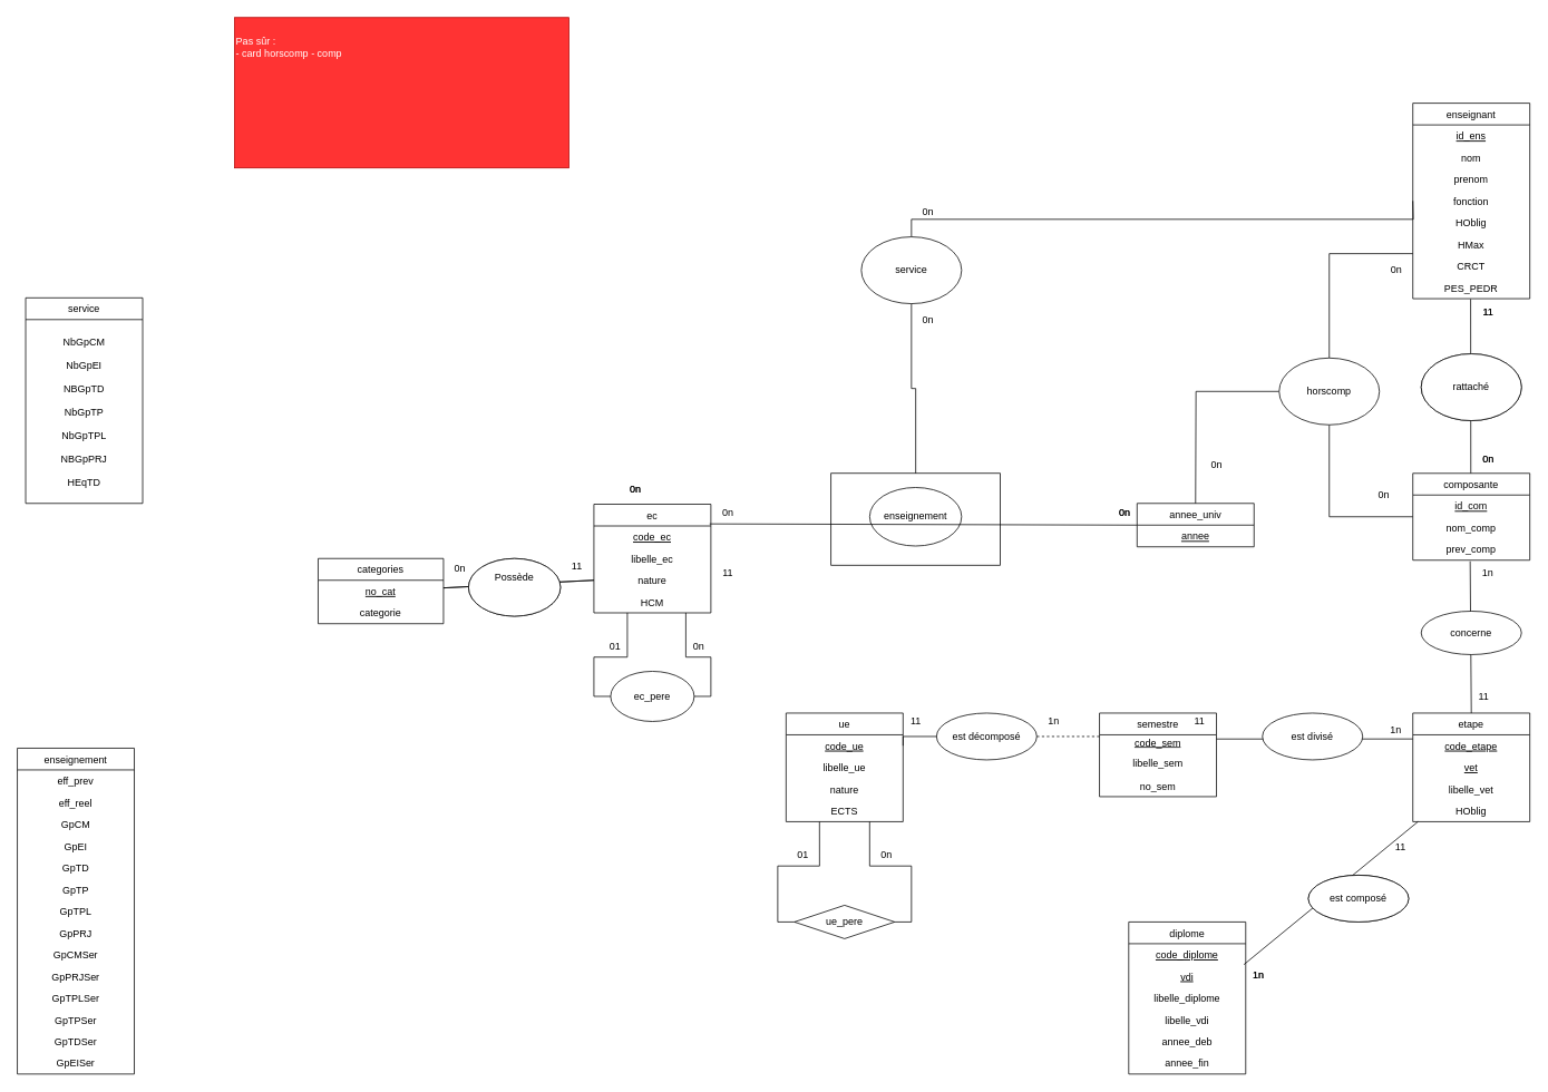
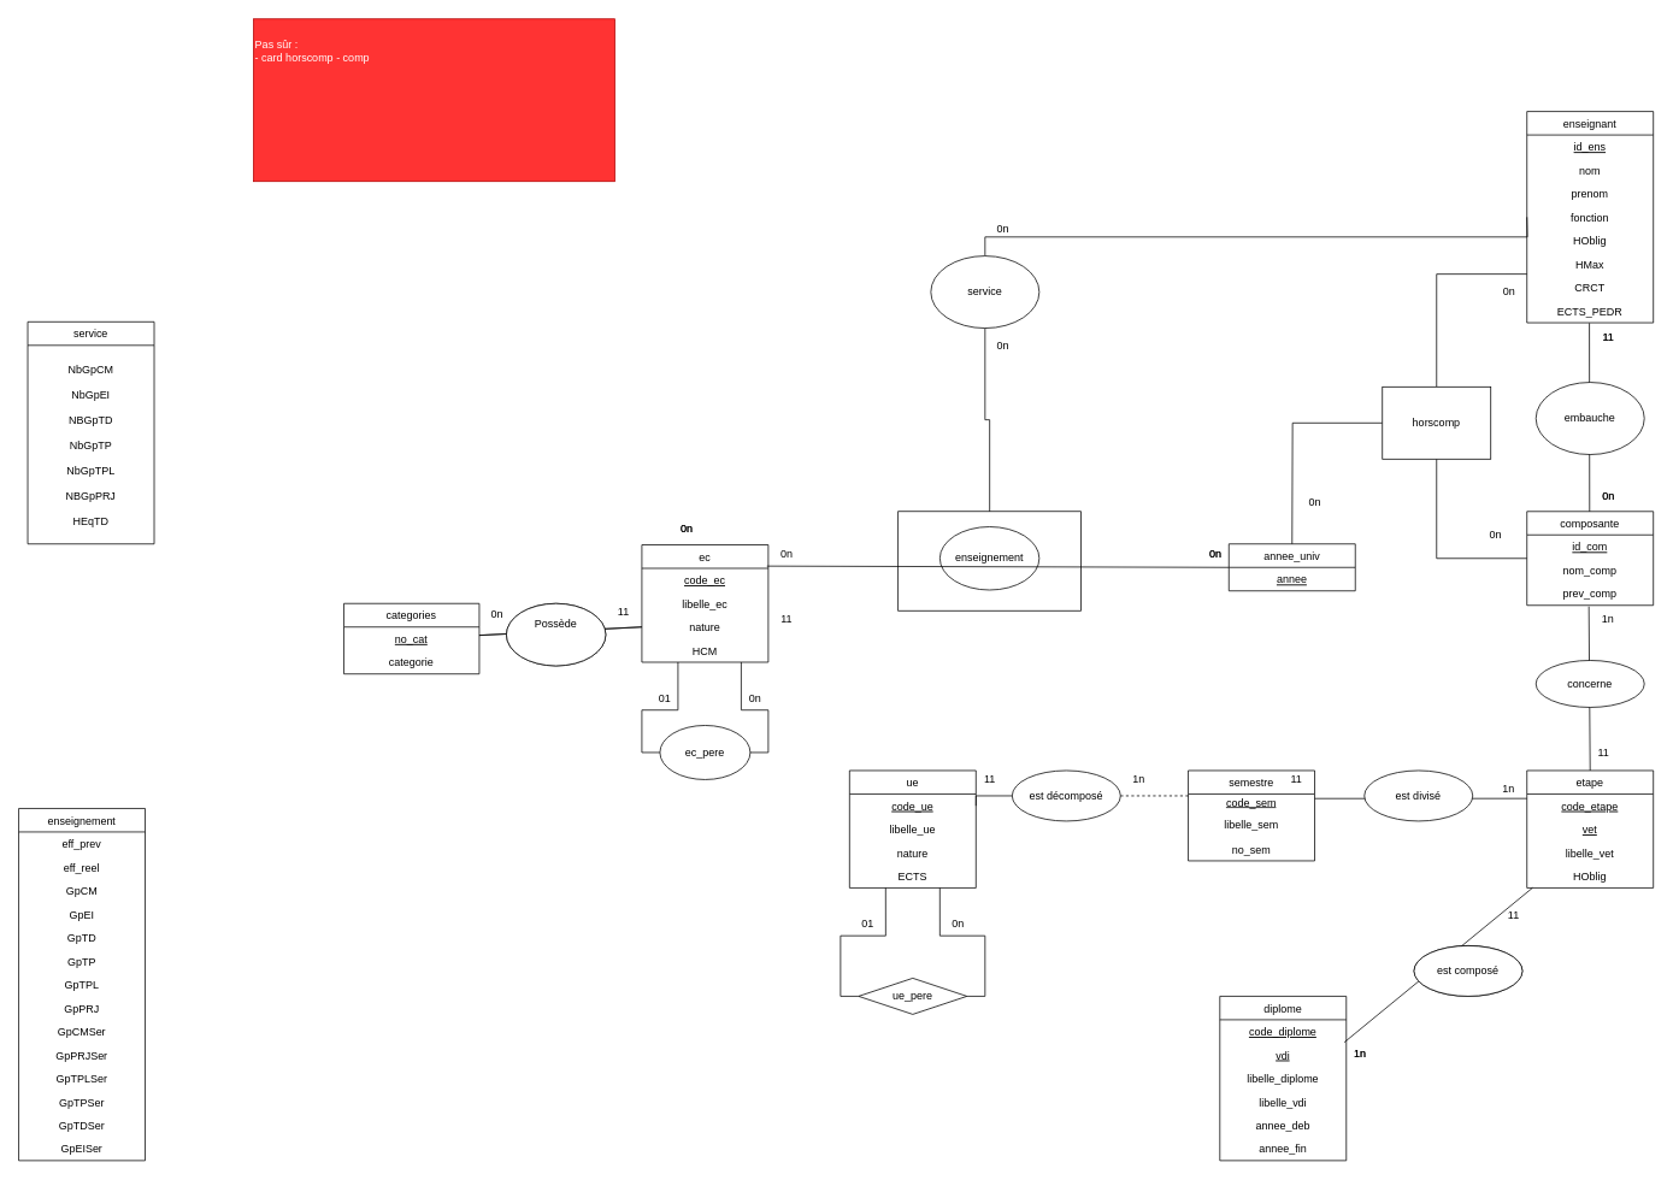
- <mxCell id="27" value="PES_PEDR" style="text;strokeColor=none;fillColor=none;align=center;verticalAlign=top;spacingLeft=4;spacingRight=4;overflow=hidden;rotatable=0;points=[[0,0.5],[1,0.5]];portConstraint=eastwest;" parent="19" vertex="1"><mxGeometry y="208" width="140" height="26" as="geometry" /></mxCell>
+ <mxCell id="27" value="ECTS_PEDR" style="text;strokeColor=none;fillColor=none;align=center;verticalAlign=top;spacingLeft=4;spacingRight=4;overflow=hidden;rotatable=0;points=[[0,0.5],[1,0.5]];portConstraint=eastwest;" parent="19" vertex="1"><mxGeometry y="208" width="140" height="26" as="geometry" /></mxCell>
- <mxCell id="51" value="rattaché" style="ellipse;whiteSpace=wrap;html=1;" parent="1" vertex="1"><mxGeometry x="1700" y="423" width="120" height="80" as="geometry" /></mxCell>
- <mxCell id="57" value="horscomp" style="ellipse;whiteSpace=wrap;html=1;" parent="1" vertex="1"><mxGeometry x="1530" y="428" width="120" height="80" as="geometry" /></mxCell>
+ <mxCell id="57" value="horscomp" style="whiteSpace=wrap;html=1;rounded=0;" parent="1" vertex="1"><mxGeometry x="1530" y="428" width="120" height="80" as="geometry" /></mxCell>
